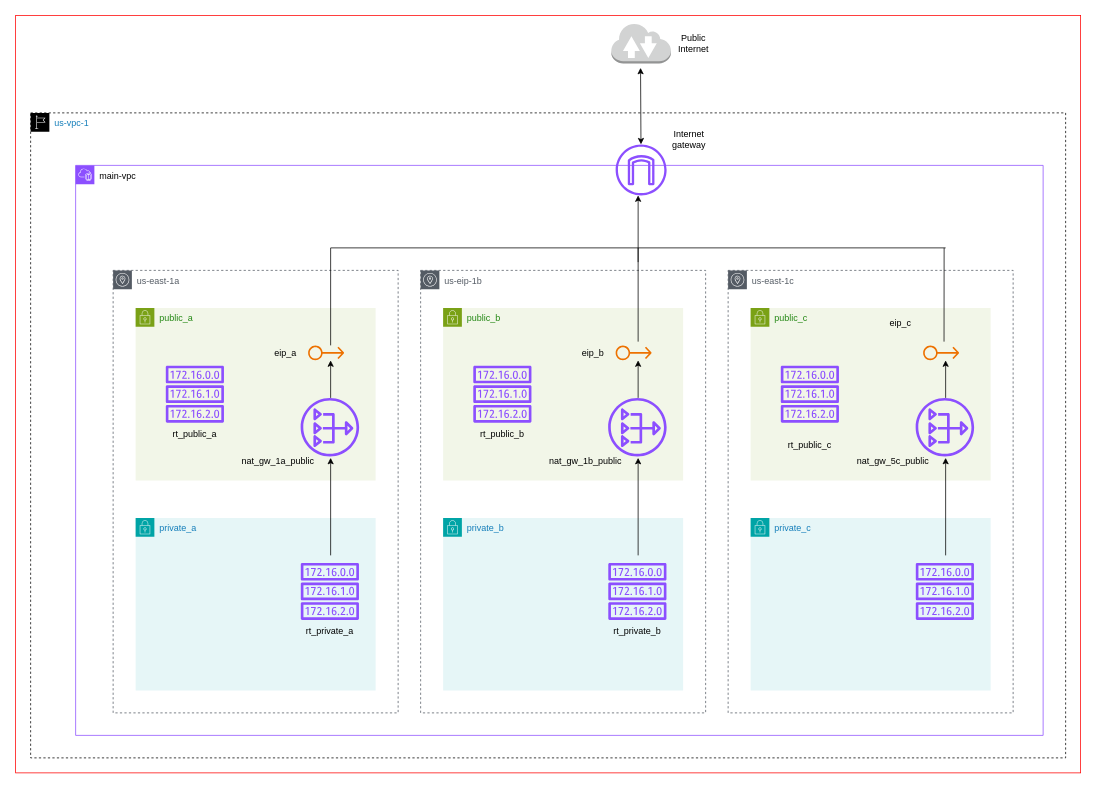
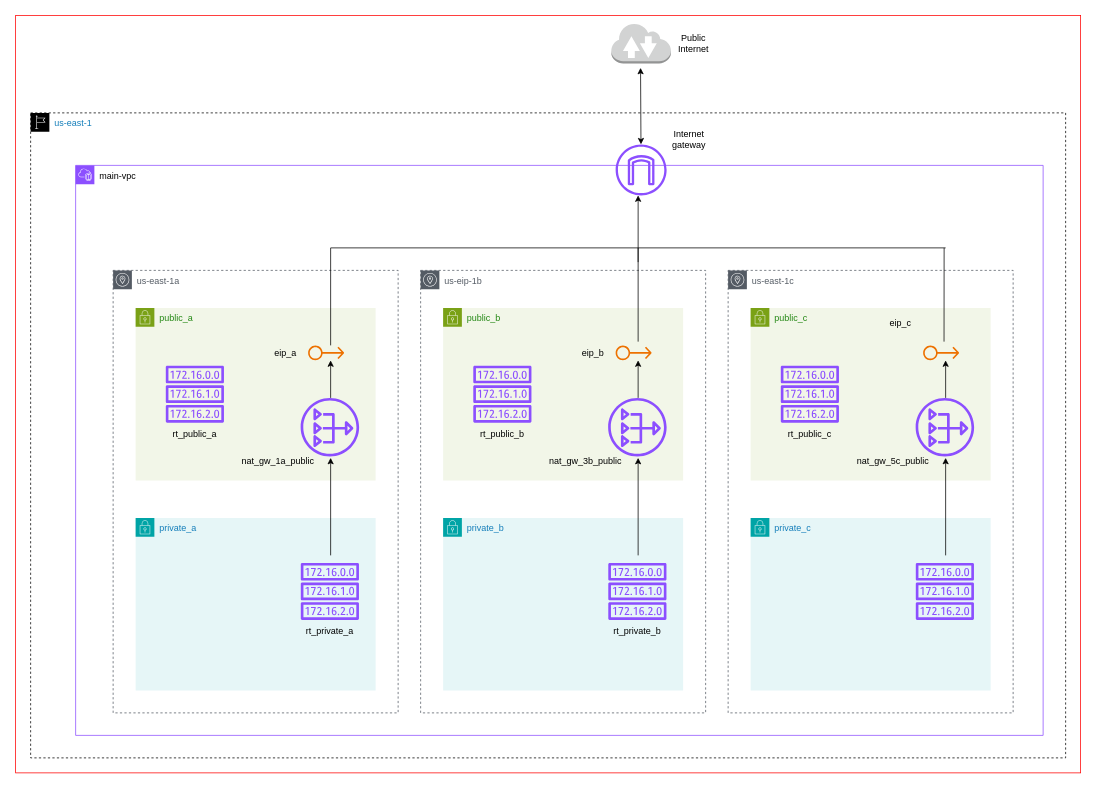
- <mxCell id="2" value="us-vpc-1" style="points=[[0,0],[0.25,0],[0.5,0],[0.75,0],[1,0],[1,0.25],[1,0.5],[1,0.75],[1,1],[0.75,1],[0.5,1],[0.25,1],[0,1],[0,0.75],[0,0.5],[0,0.25]];outlineConnect=0;gradientColor=none;html=1;whiteSpace=wrap;fontSize=12;fontStyle=0;container=1;pointerEvents=0;collapsible=0;recursiveResize=0;shape=mxgraph.aws4.group;grIcon=mxgraph.aws4.group_region;strokeColor=default;fillColor=none;verticalAlign=top;align=left;spacingLeft=30;fontColor=#147EBA;dashed=1;" vertex="1" parent="1"><mxGeometry x="40" y="150" width="1380" height="860" as="geometry" /></mxCell>
+ <mxCell id="2" value="us-east-1" style="points=[[0,0],[0.25,0],[0.5,0],[0.75,0],[1,0],[1,0.25],[1,0.5],[1,0.75],[1,1],[0.75,1],[0.5,1],[0.25,1],[0,1],[0,0.75],[0,0.5],[0,0.25]];outlineConnect=0;gradientColor=none;html=1;whiteSpace=wrap;fontSize=12;fontStyle=0;container=1;pointerEvents=0;collapsible=0;recursiveResize=0;shape=mxgraph.aws4.group;grIcon=mxgraph.aws4.group_region;strokeColor=default;fillColor=none;verticalAlign=top;align=left;spacingLeft=30;fontColor=#147EBA;dashed=1;" vertex="1" parent="1"><mxGeometry x="40" y="150" width="1380" height="860" as="geometry" /></mxCell>
- <mxCell id="44" value="rt_public_c" style="text;strokeColor=none;align=center;fillColor=none;html=1;verticalAlign=middle;whiteSpace=wrap;rounded=0;container=0;" vertex="1" parent="33"><mxGeometry x="79" y="218" width="60" height="30" as="geometry" /></mxCell>
+ <mxCell id="44" value="rt_public_c" style="text;strokeColor=none;align=center;fillColor=none;html=1;verticalAlign=middle;whiteSpace=wrap;rounded=0;container=0;" vertex="1" parent="33"><mxGeometry x="79" y="203" width="60" height="30" as="geometry" /></mxCell>
- <mxCell id="28" value="nat_gw_1b_public" style="text;strokeColor=none;align=center;fillColor=none;html=1;verticalAlign=middle;whiteSpace=wrap;rounded=0;container=0;" vertex="1" parent="18"><mxGeometry x="190" y="240" width="60" height="30" as="geometry" /></mxCell>
+ <mxCell id="28" value="nat_gw_3b_public" style="text;strokeColor=none;align=center;fillColor=none;html=1;verticalAlign=middle;whiteSpace=wrap;rounded=0;container=0;" vertex="1" parent="18"><mxGeometry x="190" y="240" width="60" height="30" as="geometry" /></mxCell>
